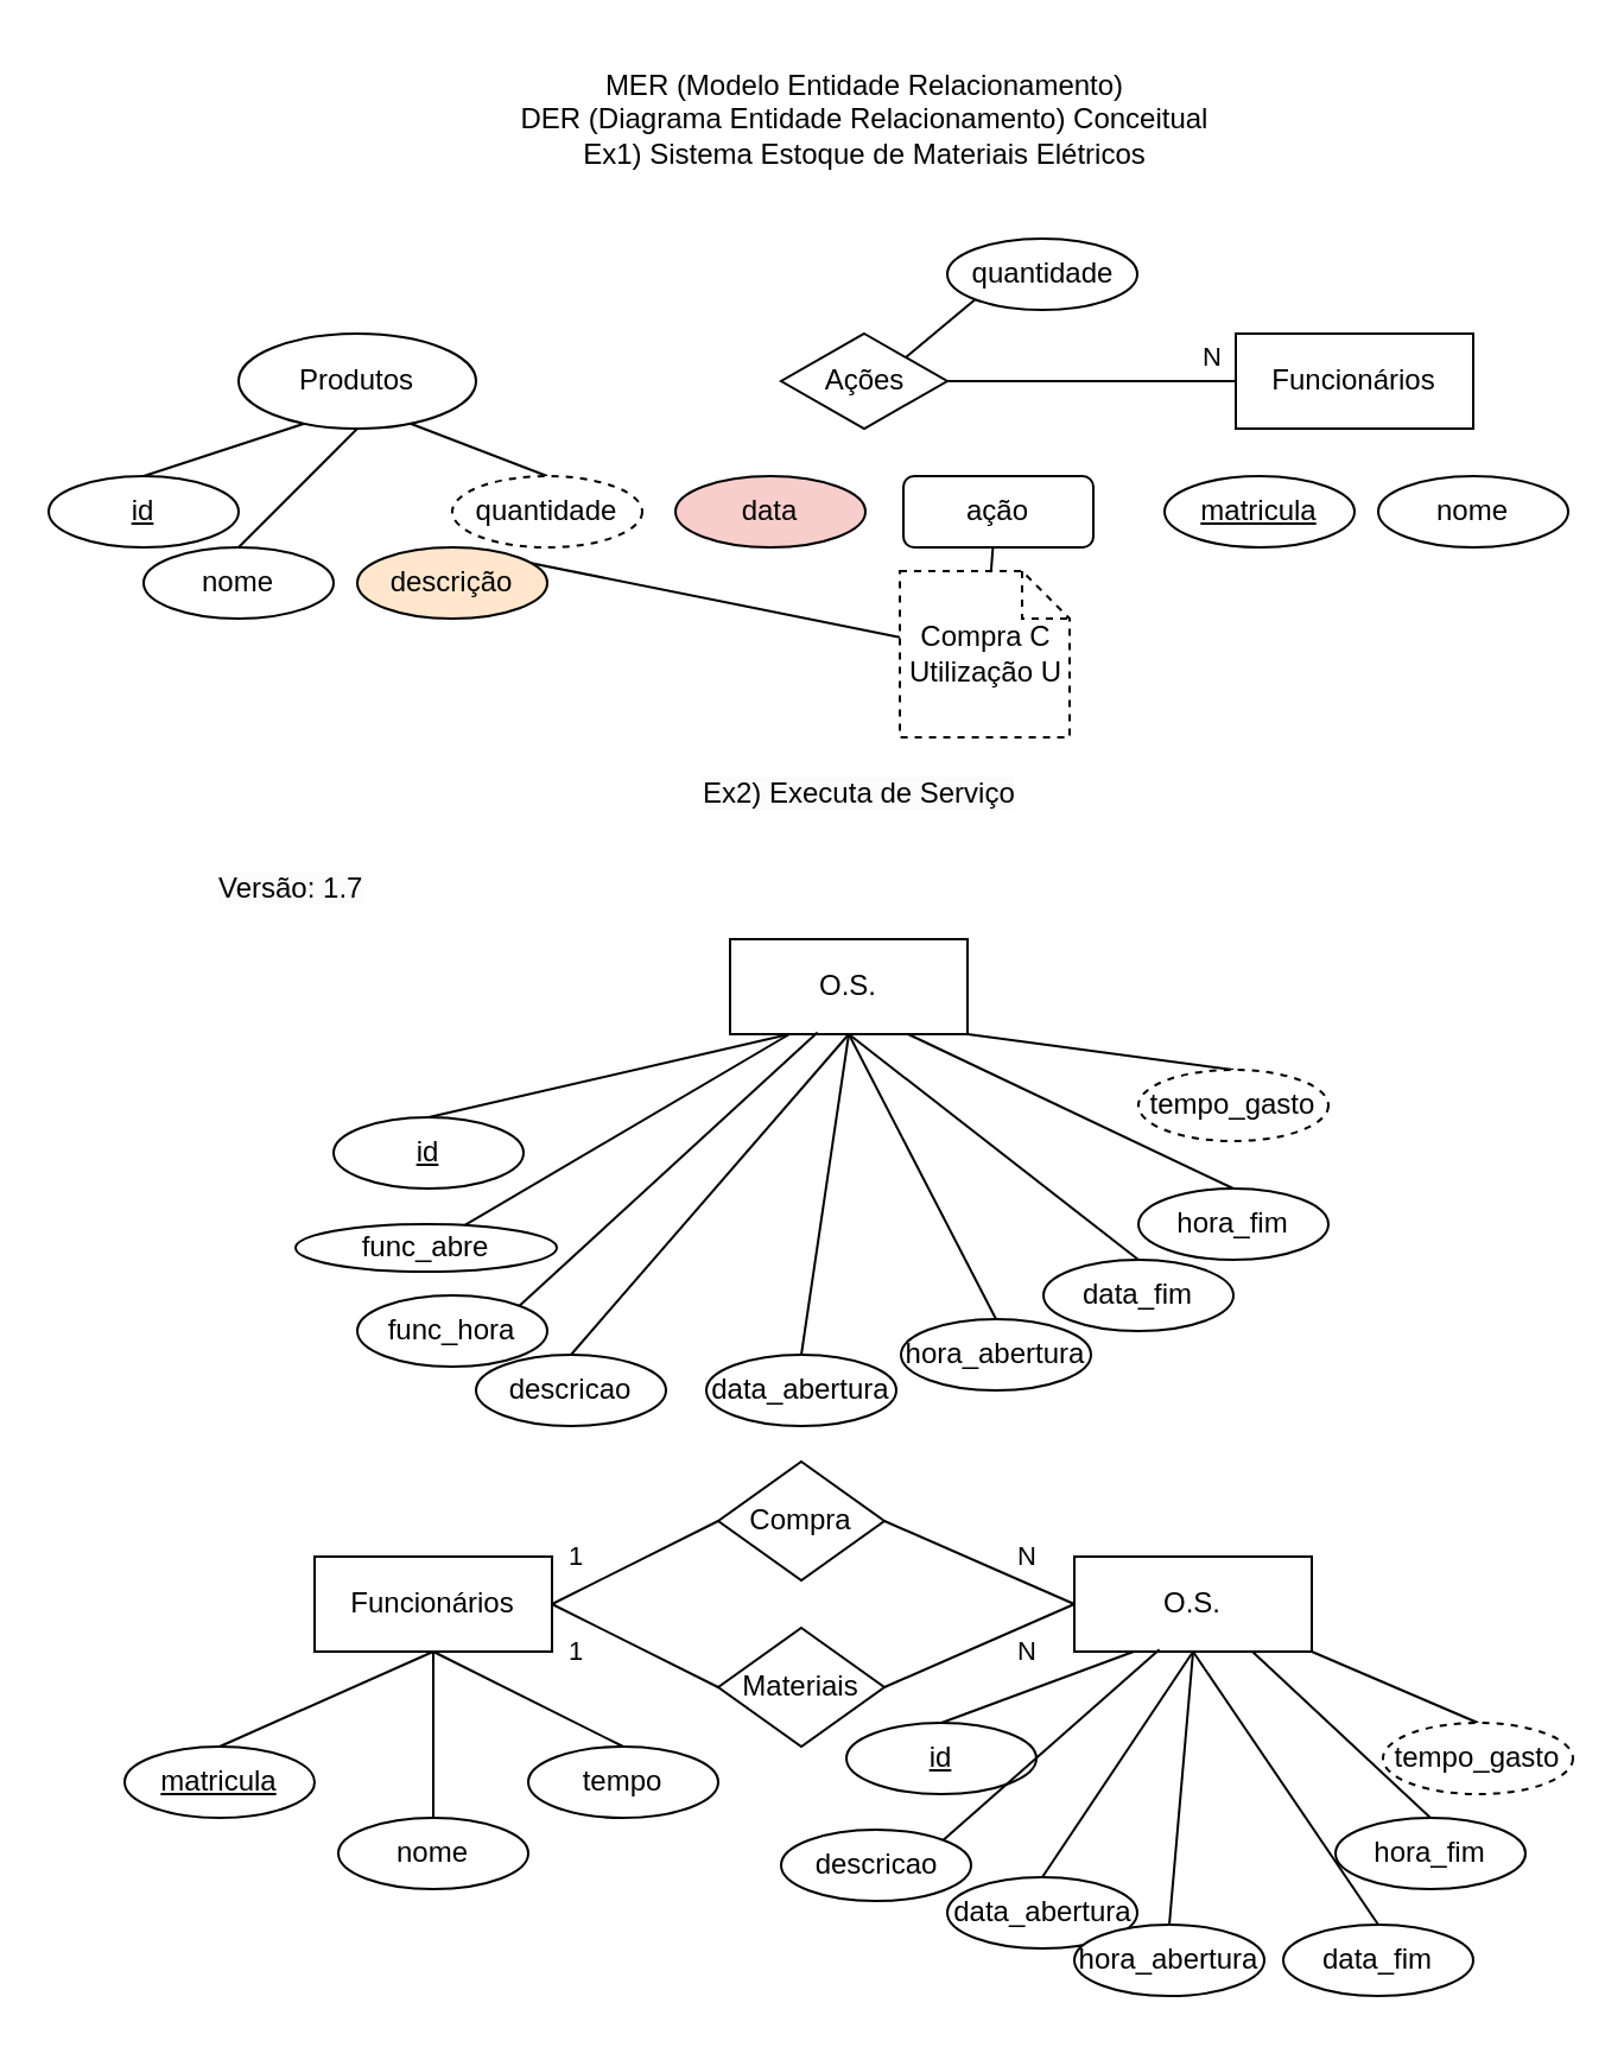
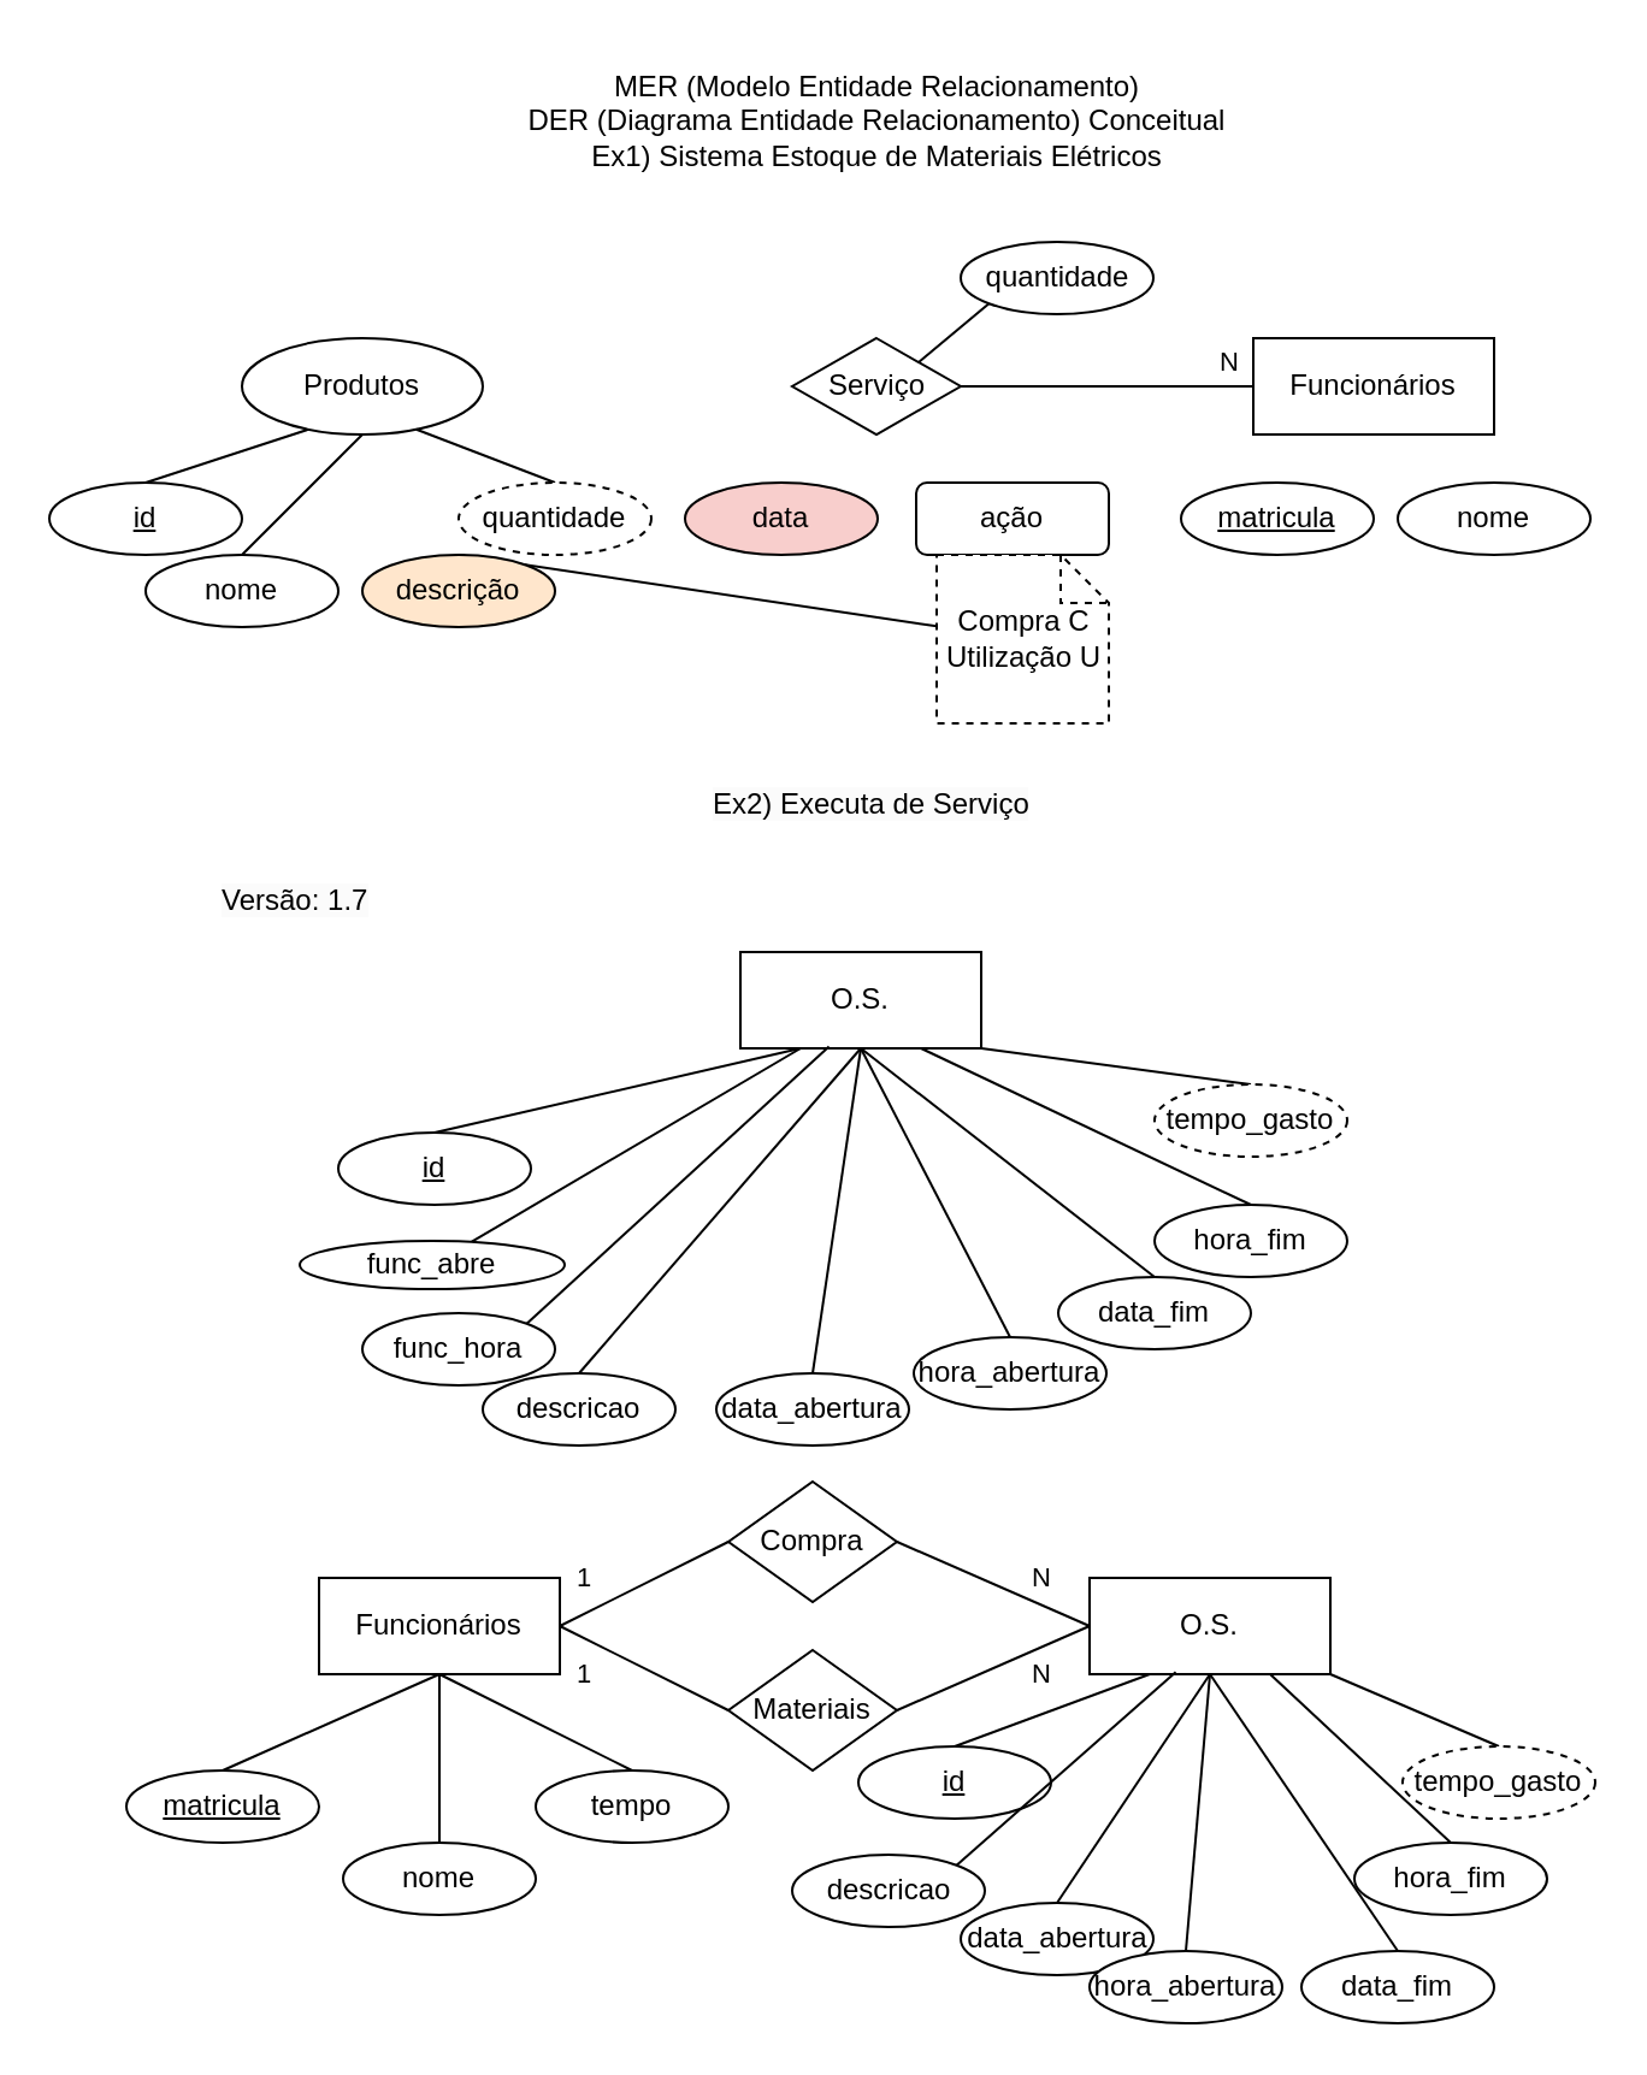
- <mxCell id="6" value="Ações" style="shape=rhombus;perimeter=rhombusPerimeter;whiteSpace=wrap;html=1;align=center;" vertex="1" parent="1"><mxGeometry x="328.5" y="140" width="70" height="40" as="geometry" /></mxCell>
+ <mxCell id="6" value="Serviço" style="shape=rhombus;perimeter=rhombusPerimeter;whiteSpace=wrap;html=1;align=center;" vertex="1" parent="1"><mxGeometry x="328.5" y="140" width="70" height="40" as="geometry" /></mxCell>
- <mxCell id="22" value="Compra C&lt;br&gt;Utilização U" style="shape=note;size=20;whiteSpace=wrap;html=1;dashed=1;" vertex="1" parent="1"><mxGeometry x="378.5" y="240" width="71.5" height="70" as="geometry" /></mxCell>
+ <mxCell id="22" value="Compra C&lt;br&gt;Utilização U" style="shape=note;size=20;whiteSpace=wrap;html=1;dashed=1;" vertex="1" parent="1"><mxGeometry x="388.5" y="230" width="71.5" height="70" as="geometry" /></mxCell>
